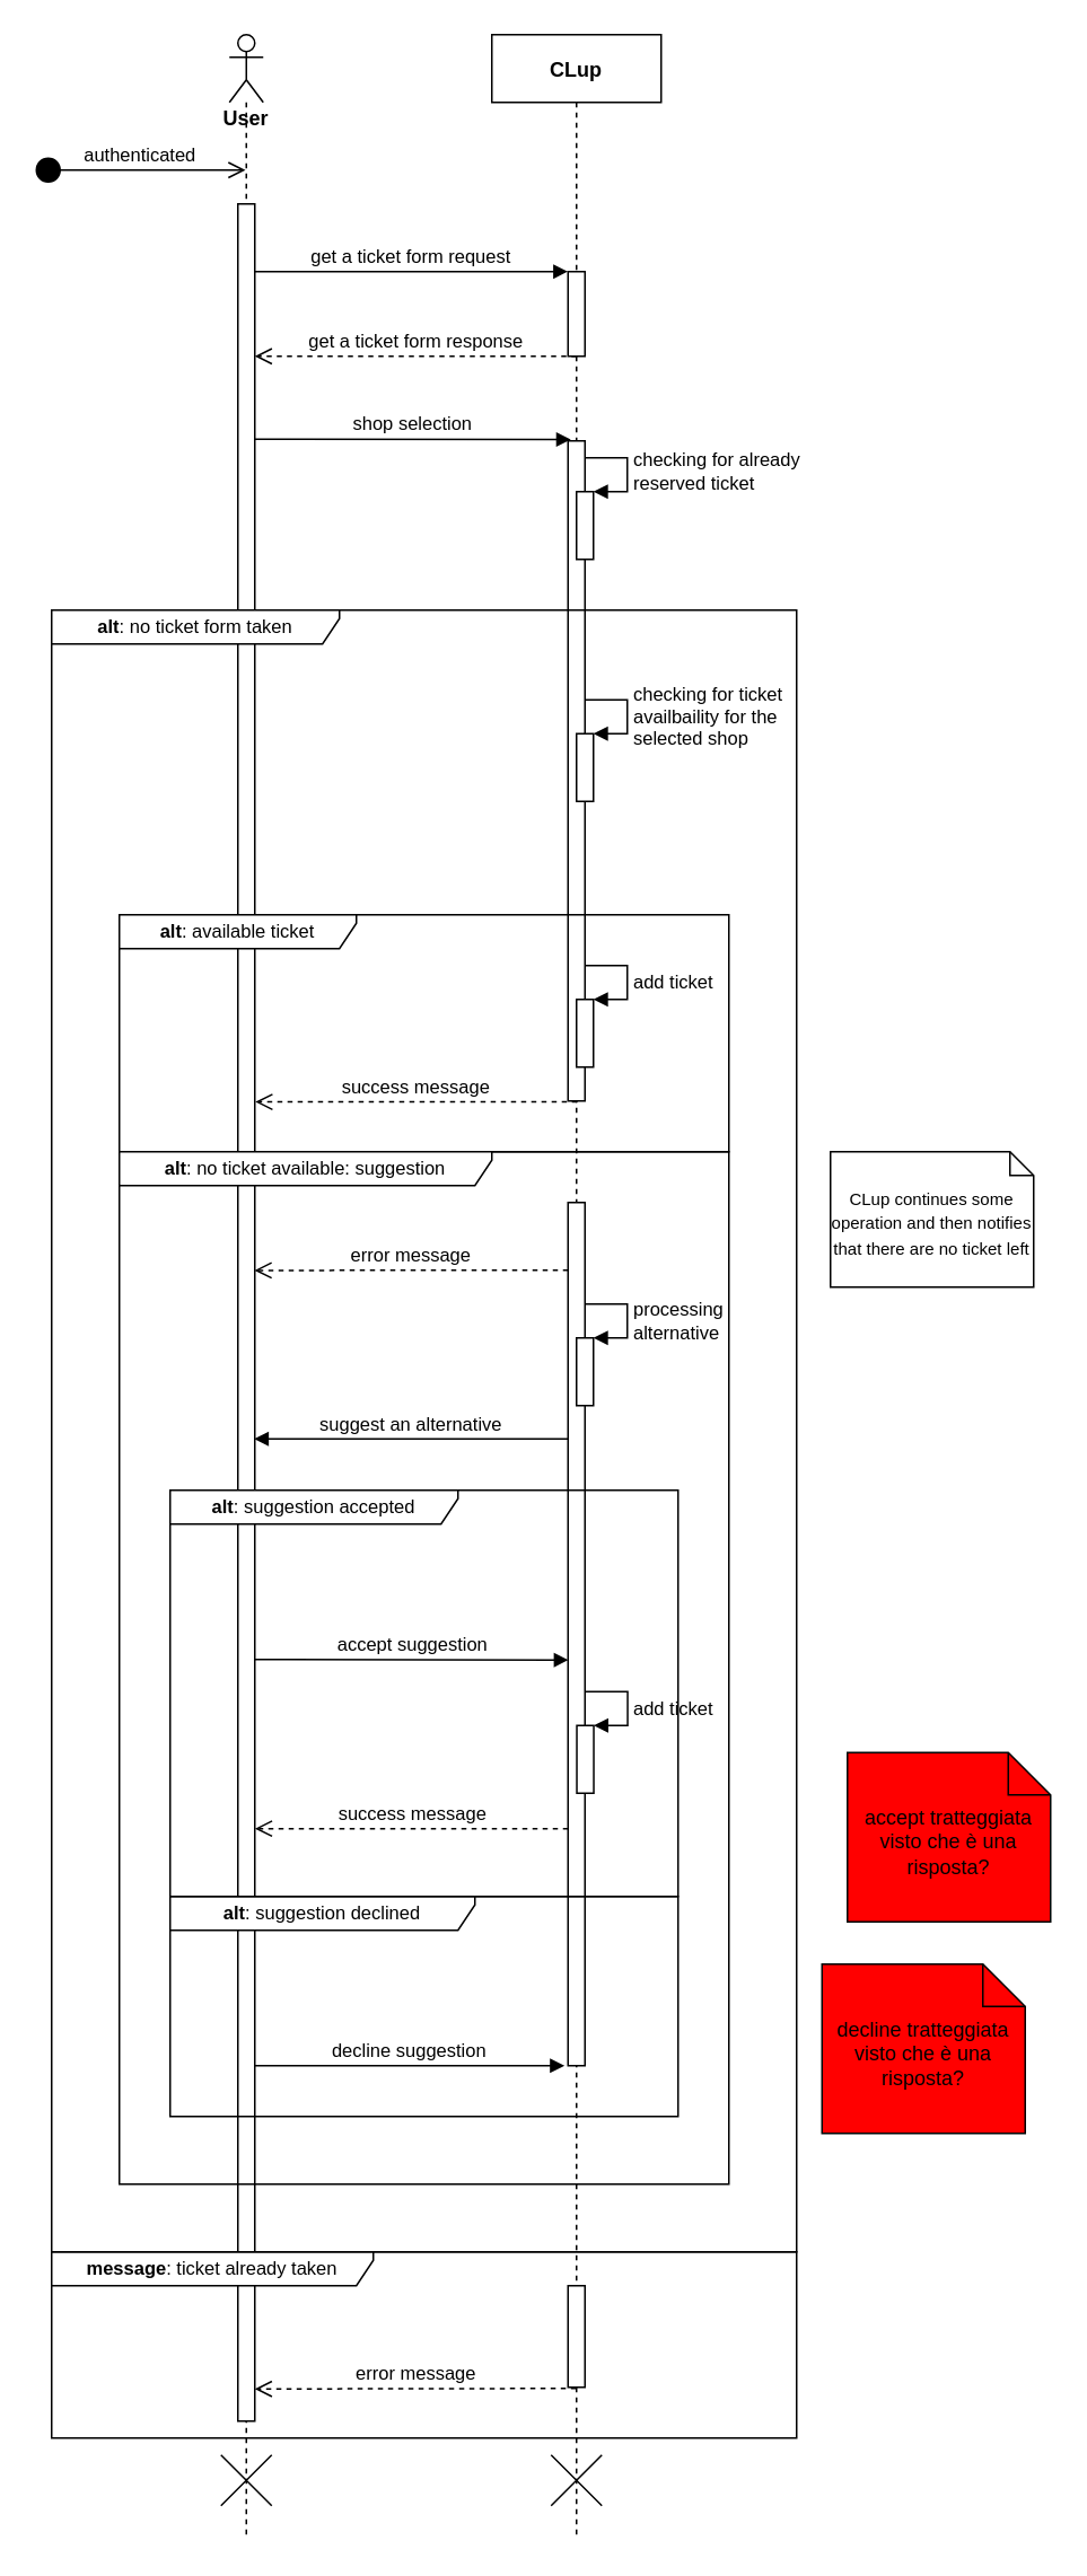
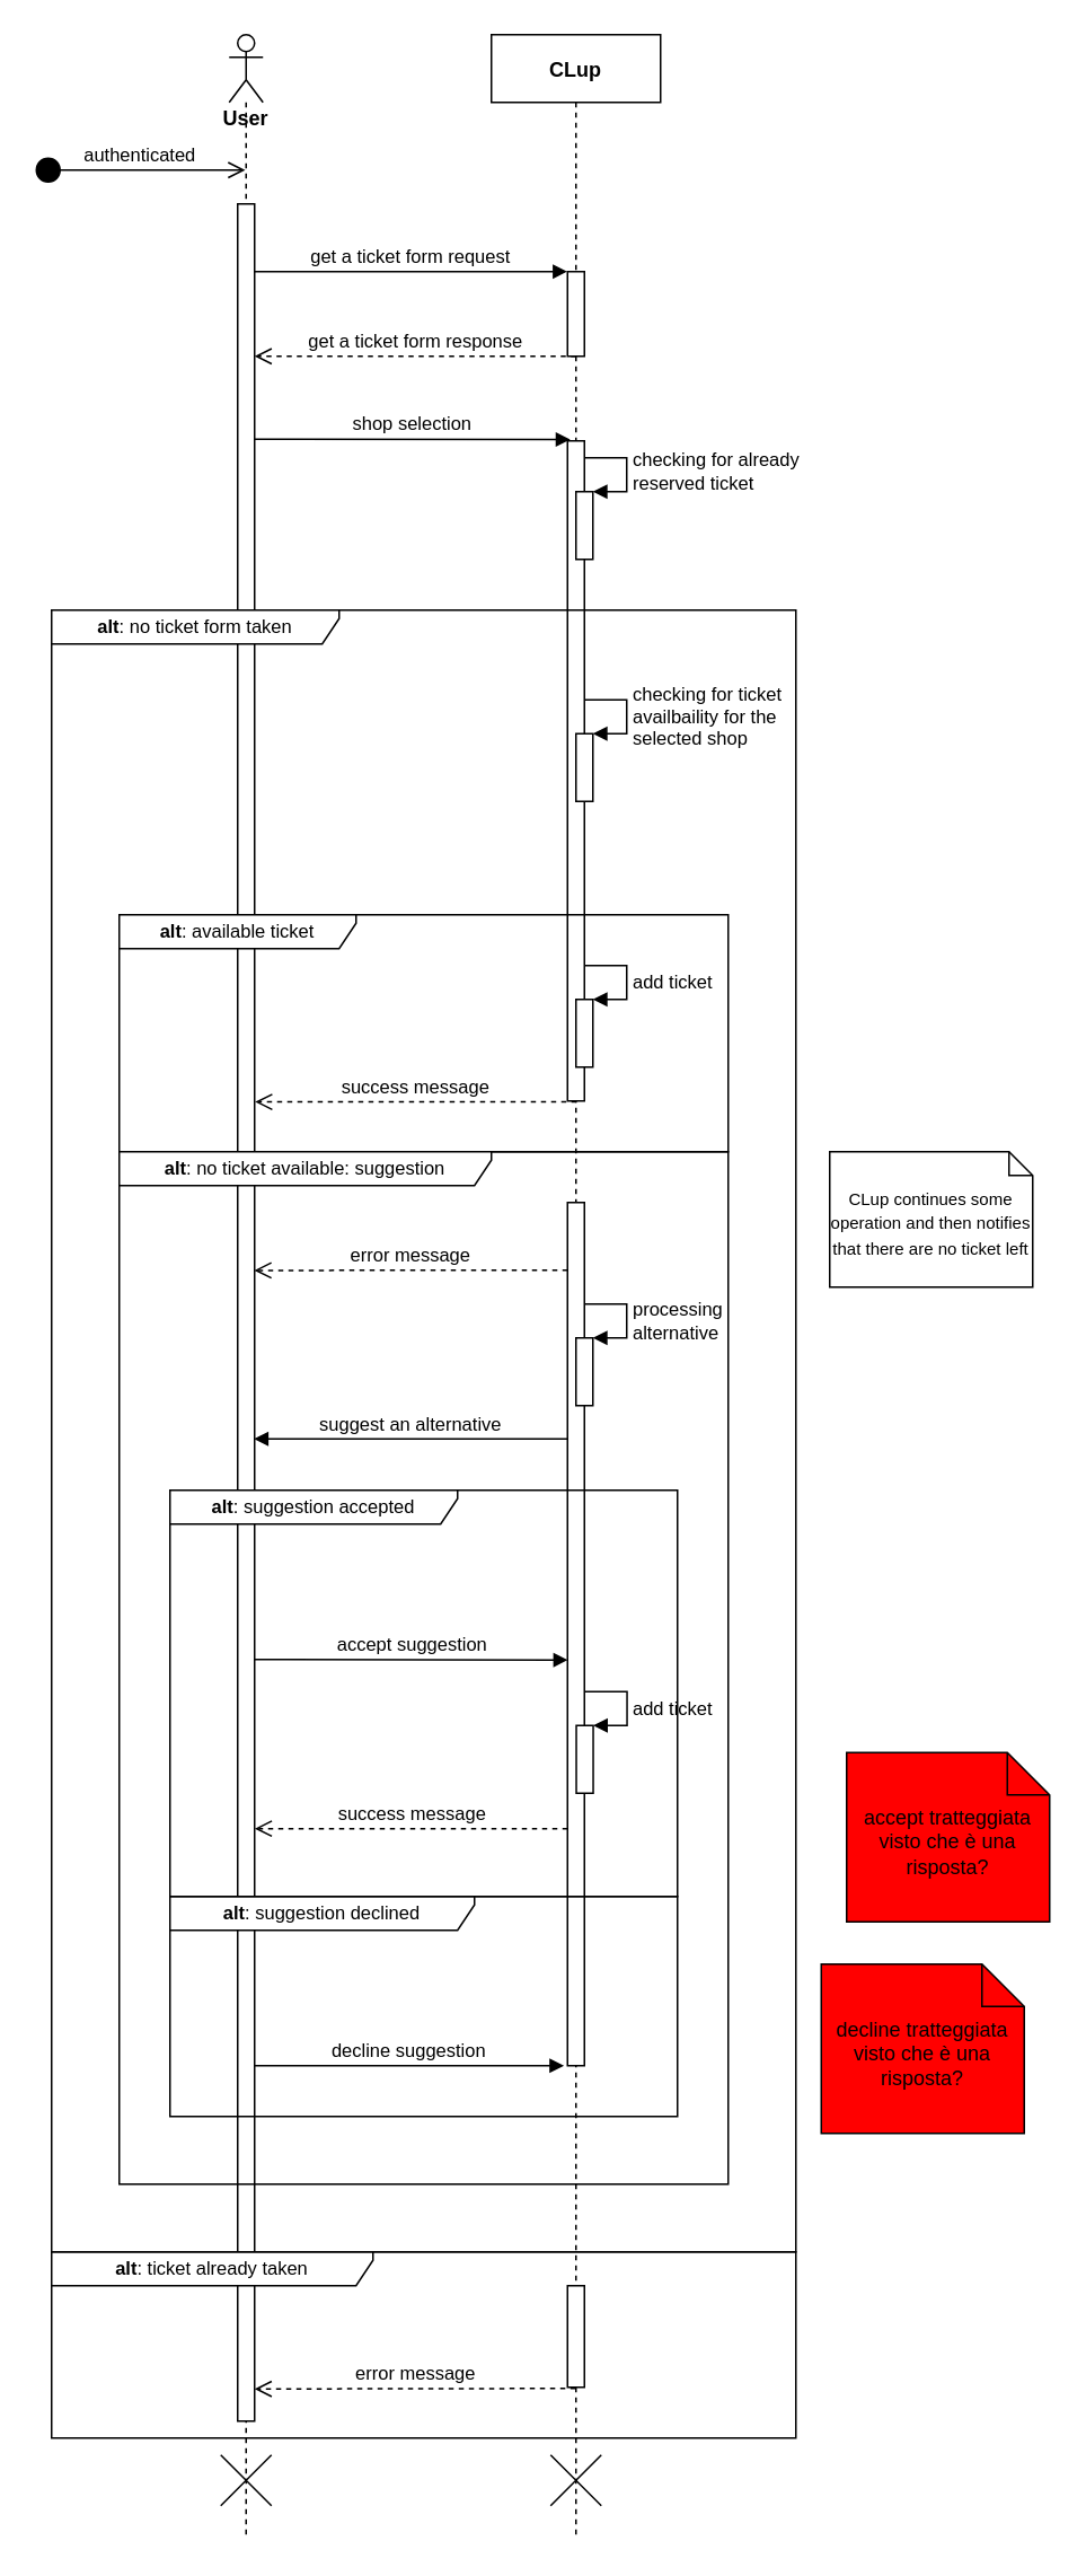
- <mxCell id="38" value="&lt;font style=&quot;font-size: 11px&quot;&gt;&lt;b&gt;message&lt;/b&gt;: ticket already taken&lt;/font&gt;" style="shape=umlFrame;whiteSpace=wrap;html=1;width=190;height=20;" vertex="1" parent="1"><mxGeometry x="30" y="1330" width="440" height="110" as="geometry" /></mxCell>
+ <mxCell id="38" value="&lt;font style=&quot;font-size: 11px&quot;&gt;&lt;b&gt;alt&lt;/b&gt;: ticket already taken&lt;/font&gt;" style="shape=umlFrame;whiteSpace=wrap;html=1;width=190;height=20;" vertex="1" parent="1"><mxGeometry x="30" y="1330" width="440" height="110" as="geometry" /></mxCell>
